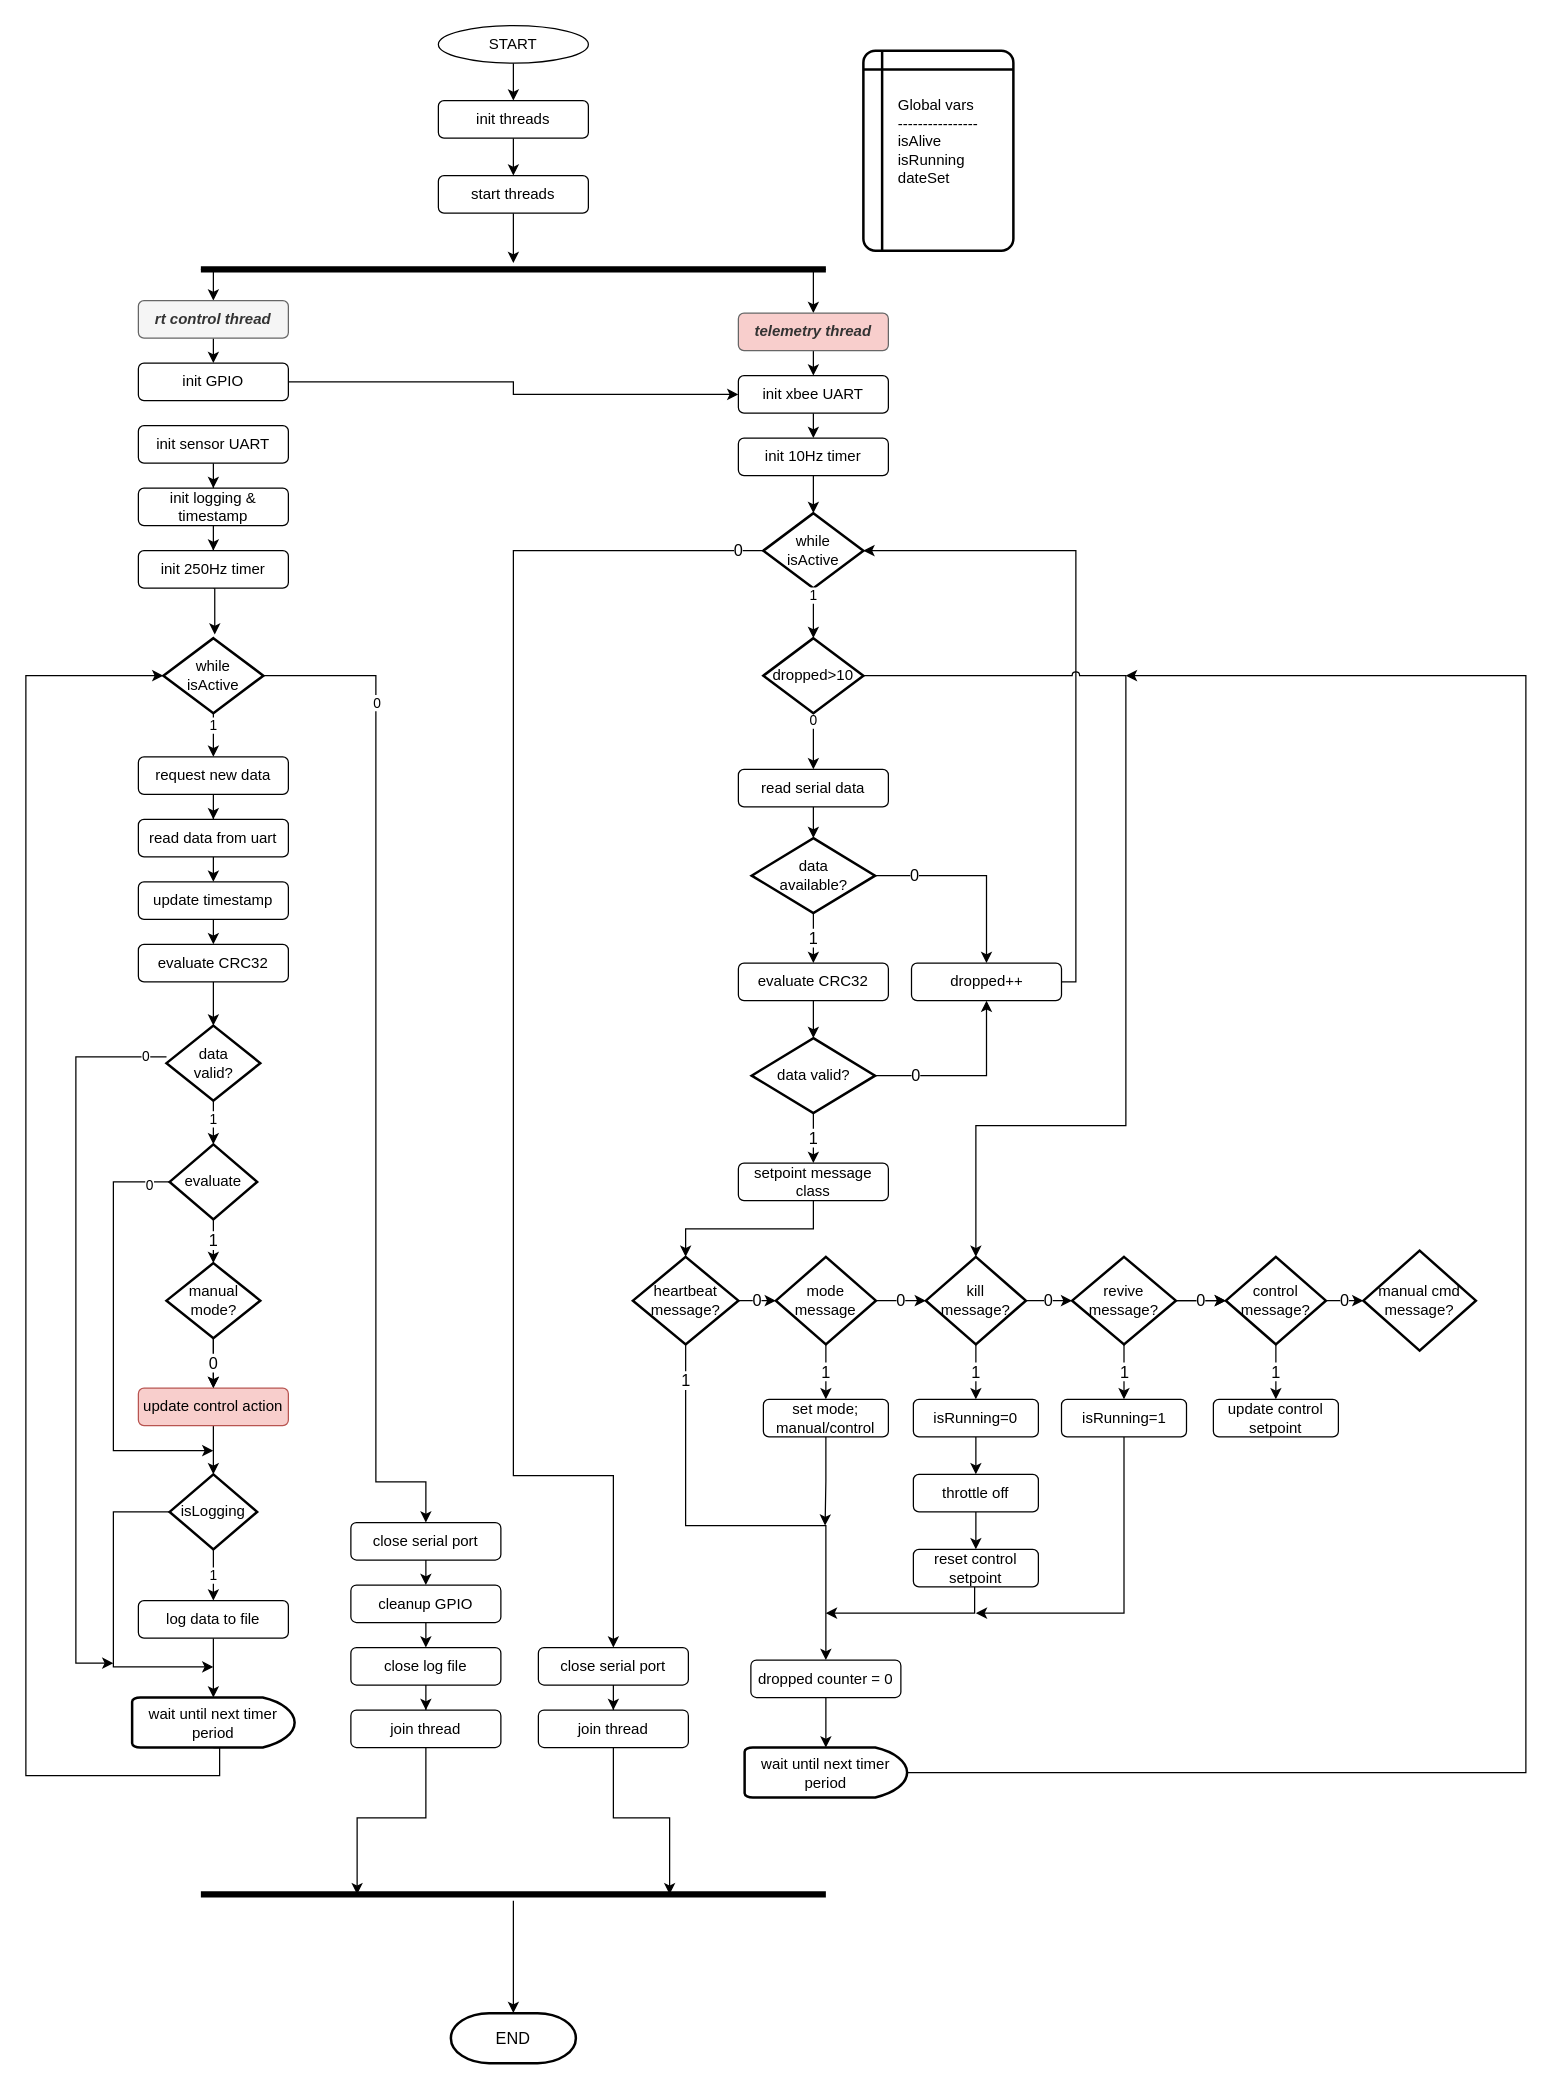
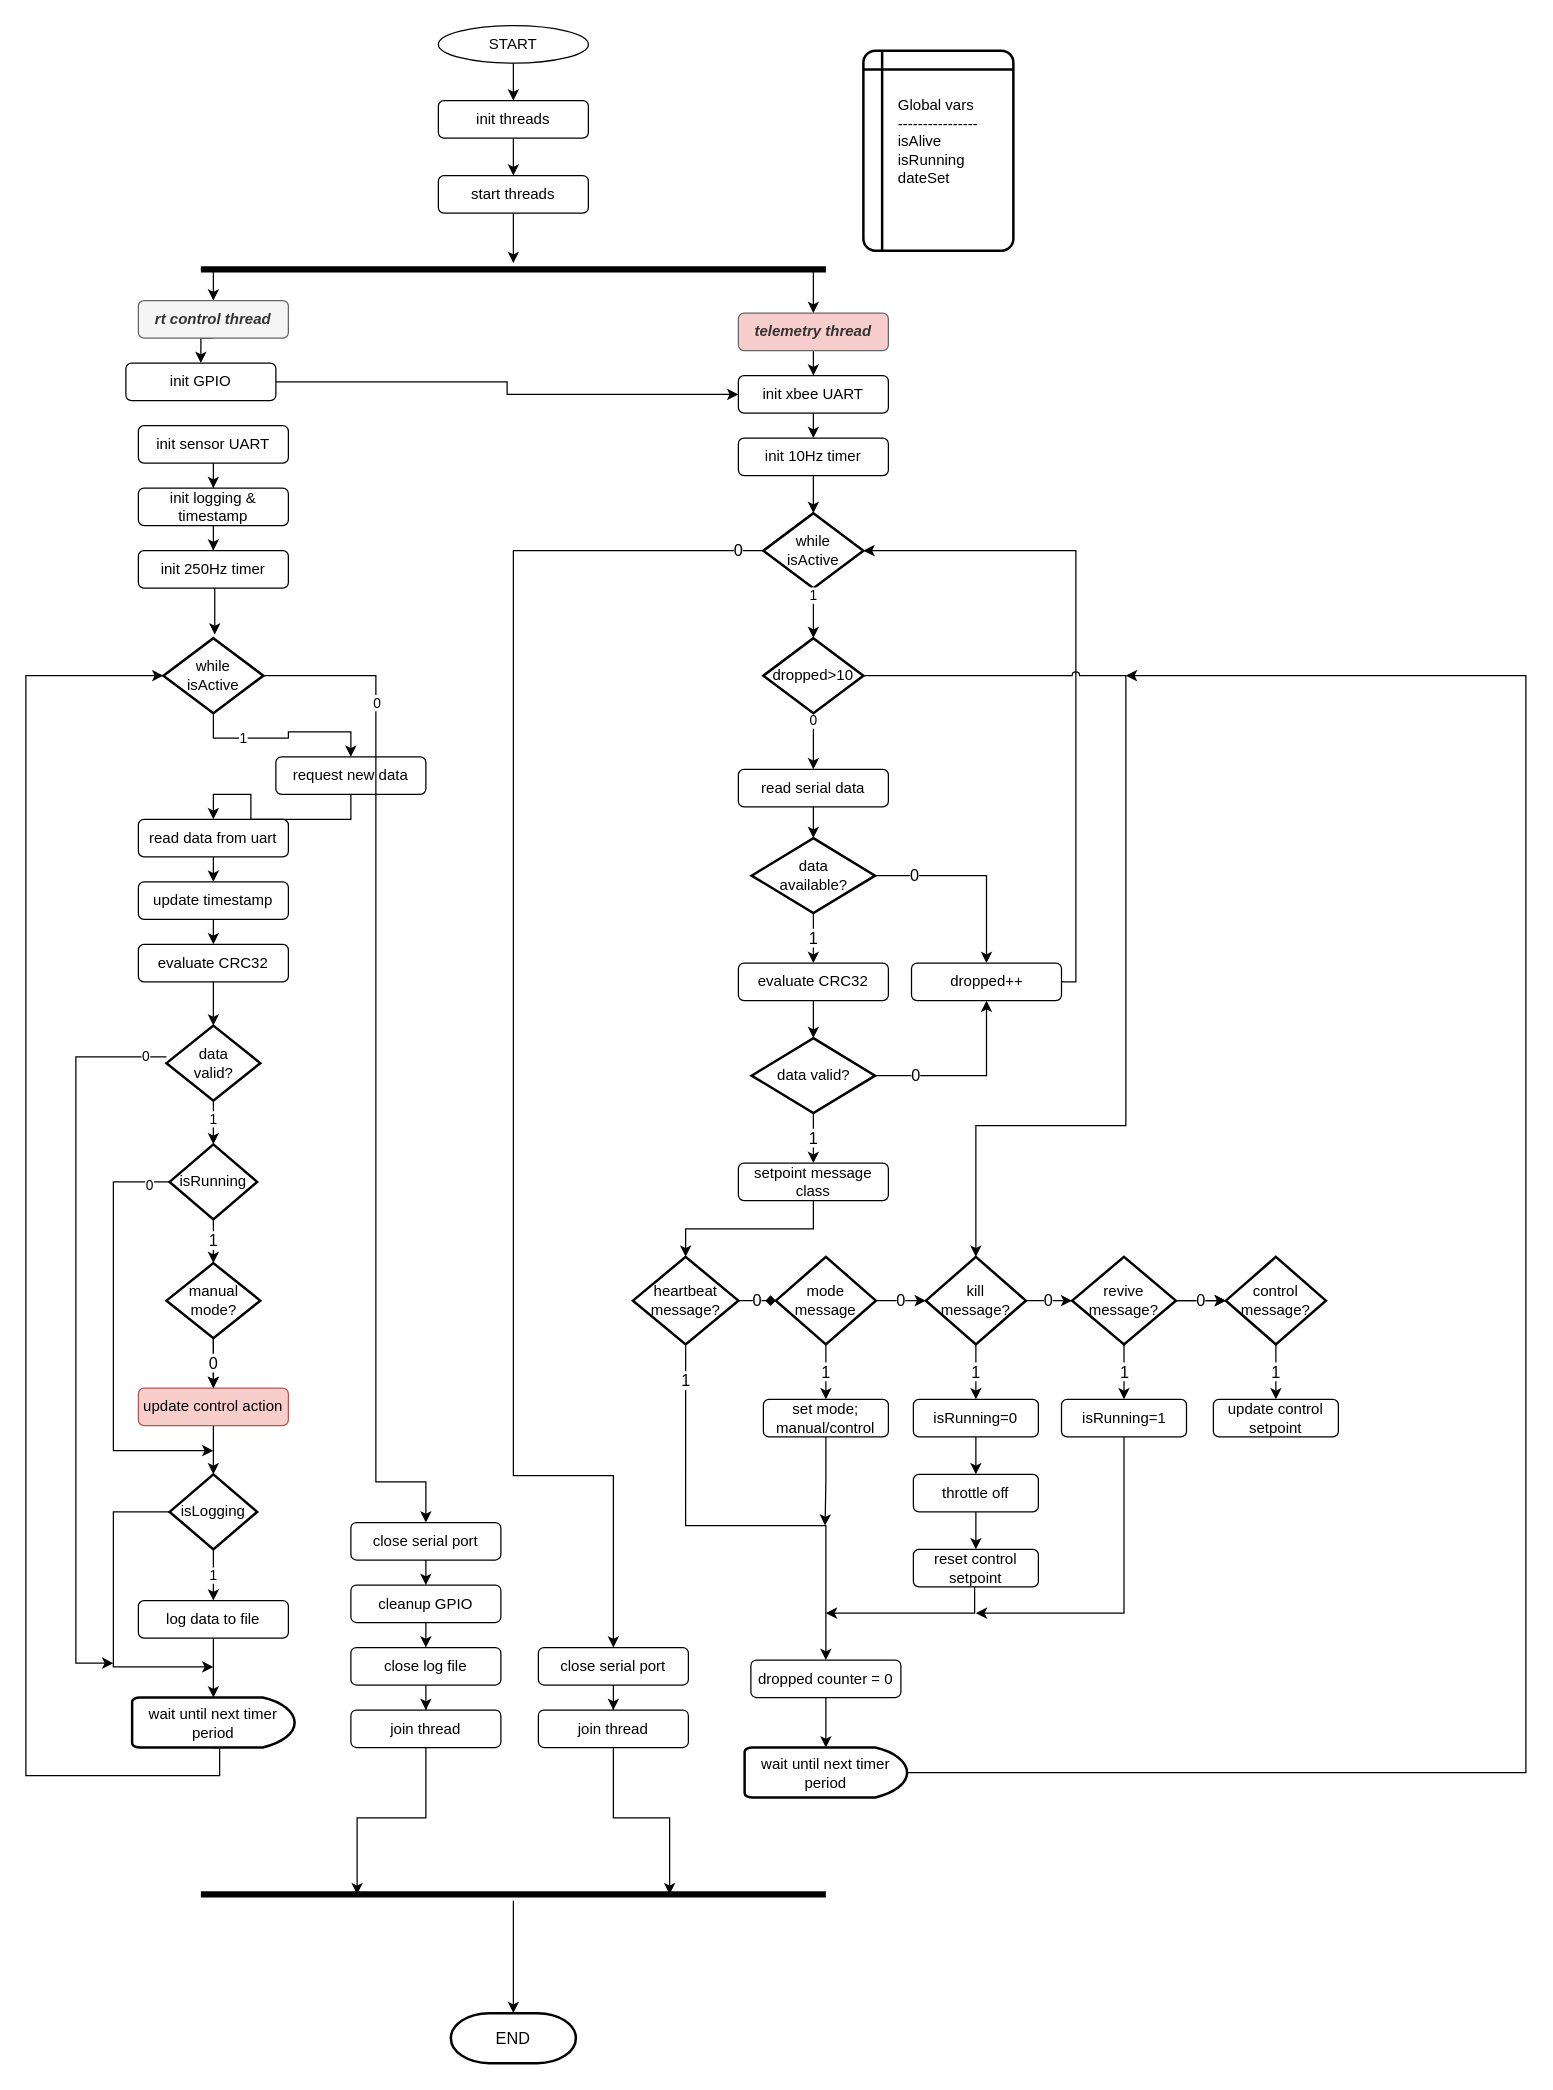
- <mxCell id="17" value="init GPIO" style="rounded=1;whiteSpace=wrap;html=1;" vertex="1" parent="1"><mxGeometry x="110" y="290" width="120" height="30" as="geometry" /></mxCell>
+ <mxCell id="17" value="init GPIO" style="rounded=1;whiteSpace=wrap;html=1;" vertex="1" parent="1"><mxGeometry x="100" y="290" width="120" height="30" as="geometry" /></mxCell>
- <mxCell id="26" value="&lt;div&gt;request new data&lt;/div&gt;" style="rounded=1;whiteSpace=wrap;html=1;" vertex="1" parent="1"><mxGeometry x="110" y="605" width="120" height="30" as="geometry" /></mxCell>
+ <mxCell id="26" value="&lt;div&gt;request new data&lt;/div&gt;" style="rounded=1;whiteSpace=wrap;html=1;" vertex="1" parent="1"><mxGeometry x="220" y="605" width="120" height="30" as="geometry" /></mxCell>
- <mxCell id="39" value="evaluate" style="strokeWidth=2;html=1;shape=mxgraph.flowchart.decision;whiteSpace=wrap;shadow=0;glass=0;sketch=0;gradientColor=none;" vertex="1" parent="1"><mxGeometry x="135" y="915" width="70" height="60" as="geometry" /></mxCell>
+ <mxCell id="39" value="isRunning" style="strokeWidth=2;html=1;shape=mxgraph.flowchart.decision;whiteSpace=wrap;shadow=0;glass=0;sketch=0;gradientColor=none;" vertex="1" parent="1"><mxGeometry x="135" y="915" width="70" height="60" as="geometry" /></mxCell>
- <mxCell id="70" value="0" style="edgeStyle=orthogonalEdgeStyle;rounded=0;orthogonalLoop=1;jettySize=auto;html=1;fontSize=13;" edge="1" parent="1" source="71" target="114"><mxGeometry relative="1" as="geometry" /></mxCell>
+ <mxCell id="70" value="0" style="edgeStyle=orthogonalEdgeStyle;rounded=0;orthogonalLoop=1;jettySize=auto;html=1;fontSize=13;endArrow=diamond;" edge="1" parent="1" source="71" target="114"><mxGeometry relative="1" as="geometry" /></mxCell>
- <mxCell id="93" value="0" style="edgeStyle=orthogonalEdgeStyle;rounded=0;orthogonalLoop=1;jettySize=auto;html=1;fontSize=13;" edge="1" parent="1" source="94" target="107"><mxGeometry relative="1" as="geometry" /></mxCell>
- <mxCell id="107" value="&lt;div&gt;manual cmd&lt;/div&gt;&lt;div&gt;message?&lt;/div&gt;" style="strokeWidth=2;html=1;shape=mxgraph.flowchart.decision;whiteSpace=wrap;shadow=0;glass=0;sketch=0;gradientColor=none;" vertex="1" parent="1"><mxGeometry x="1090" y="1000" width="90" height="80" as="geometry" /></mxCell>
